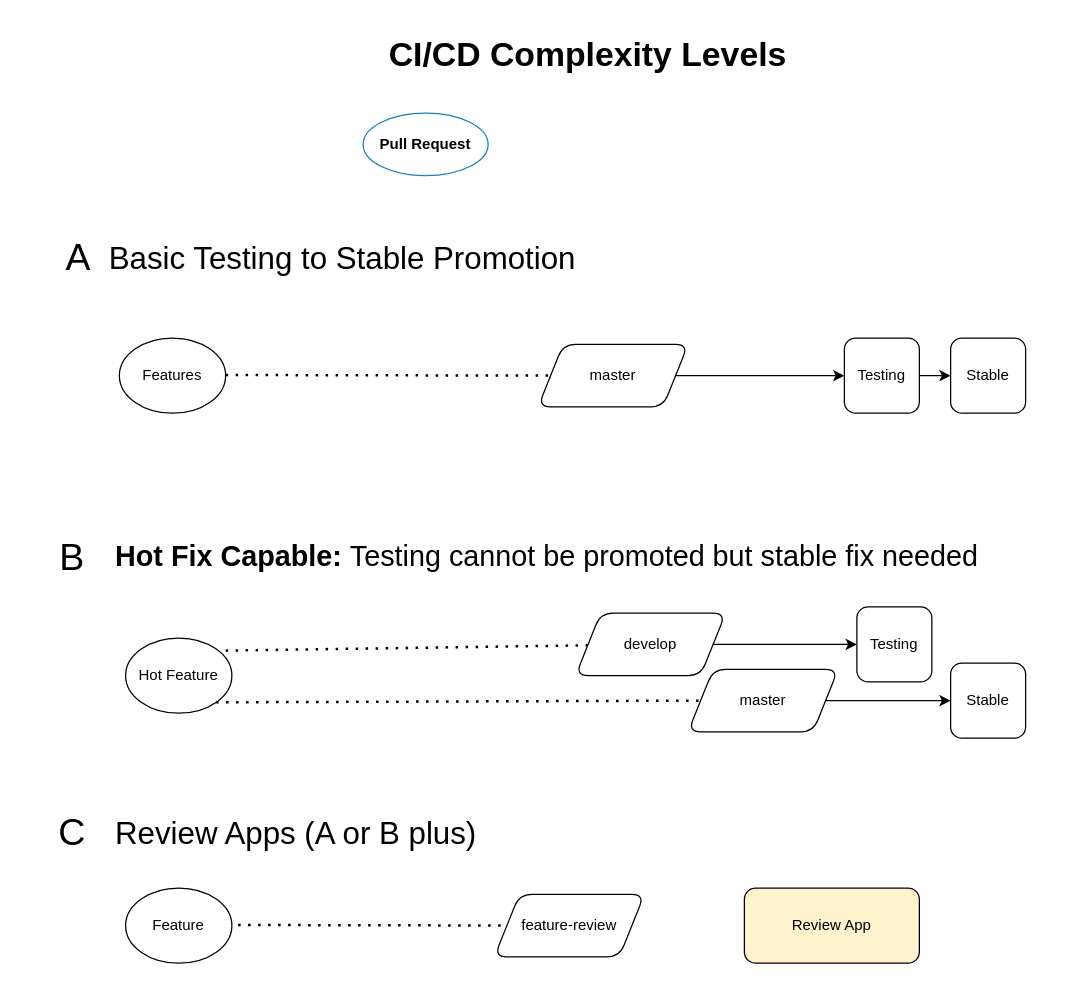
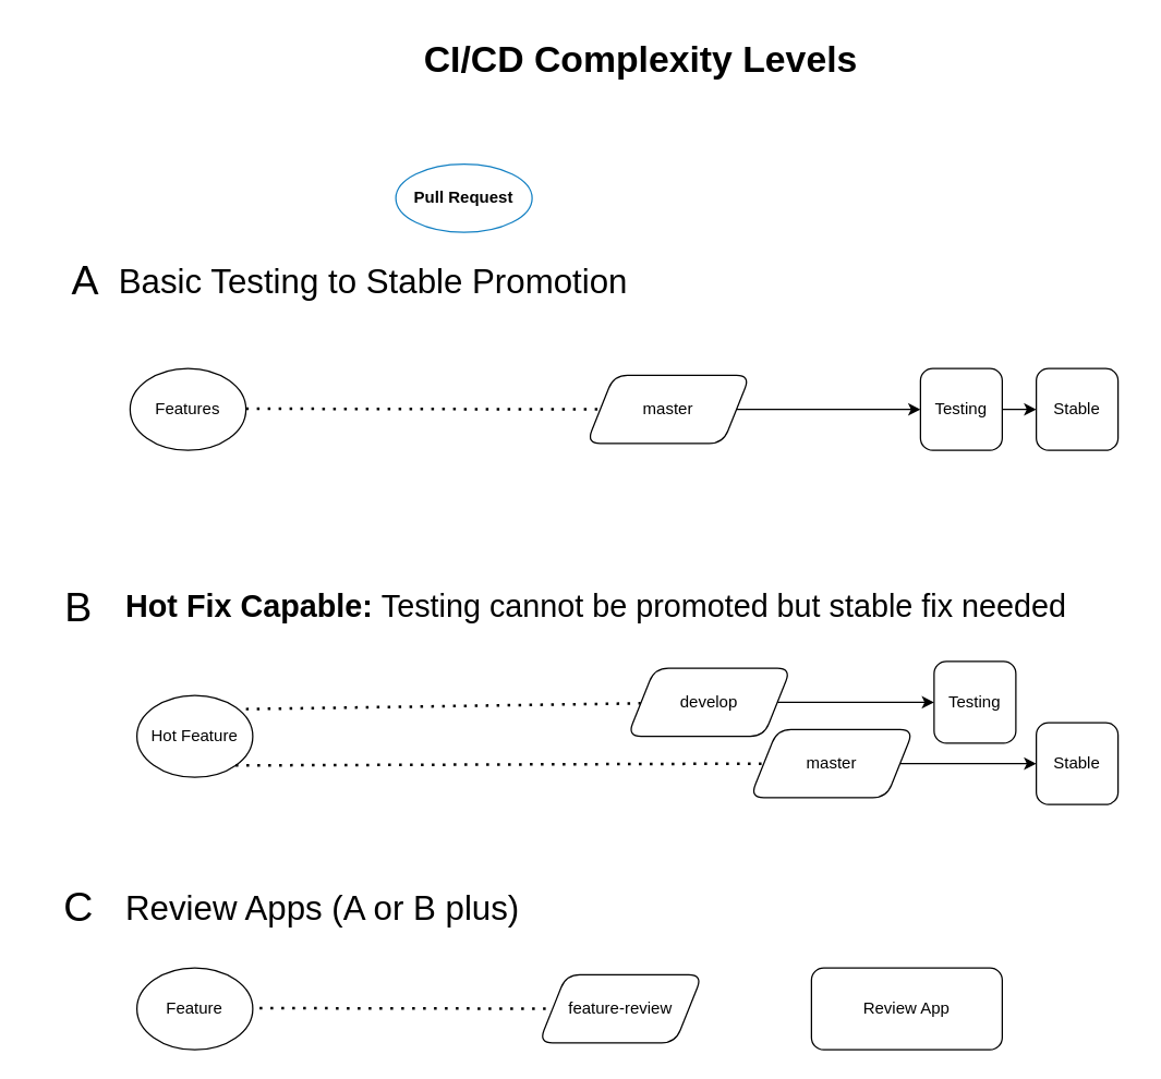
- <mxCell id="25" value="Pull Request" style="ellipse;whiteSpace=wrap;html=1;strokeColor=#1380c3;fontStyle=1" parent="1" vertex="1"><mxGeometry x="290" y="90" width="100" height="50" as="geometry" /></mxCell>
+ <mxCell id="25" value="Pull Request" style="ellipse;whiteSpace=wrap;html=1;strokeColor=#1380c3;fontStyle=1" parent="1" vertex="1"><mxGeometry x="290" y="120" width="100" height="50" as="geometry" /></mxCell>
- <mxCell id="22" value="Review App" style="rounded=1;whiteSpace=wrap;html=1;fillColor=#fff2cc;" parent="1" vertex="1"><mxGeometry x="595" y="710" width="140" height="60" as="geometry" /></mxCell>
+ <mxCell id="22" value="Review App" style="rounded=1;whiteSpace=wrap;html=1;" parent="1" vertex="1"><mxGeometry x="595" y="710" width="140" height="60" as="geometry" /></mxCell>
